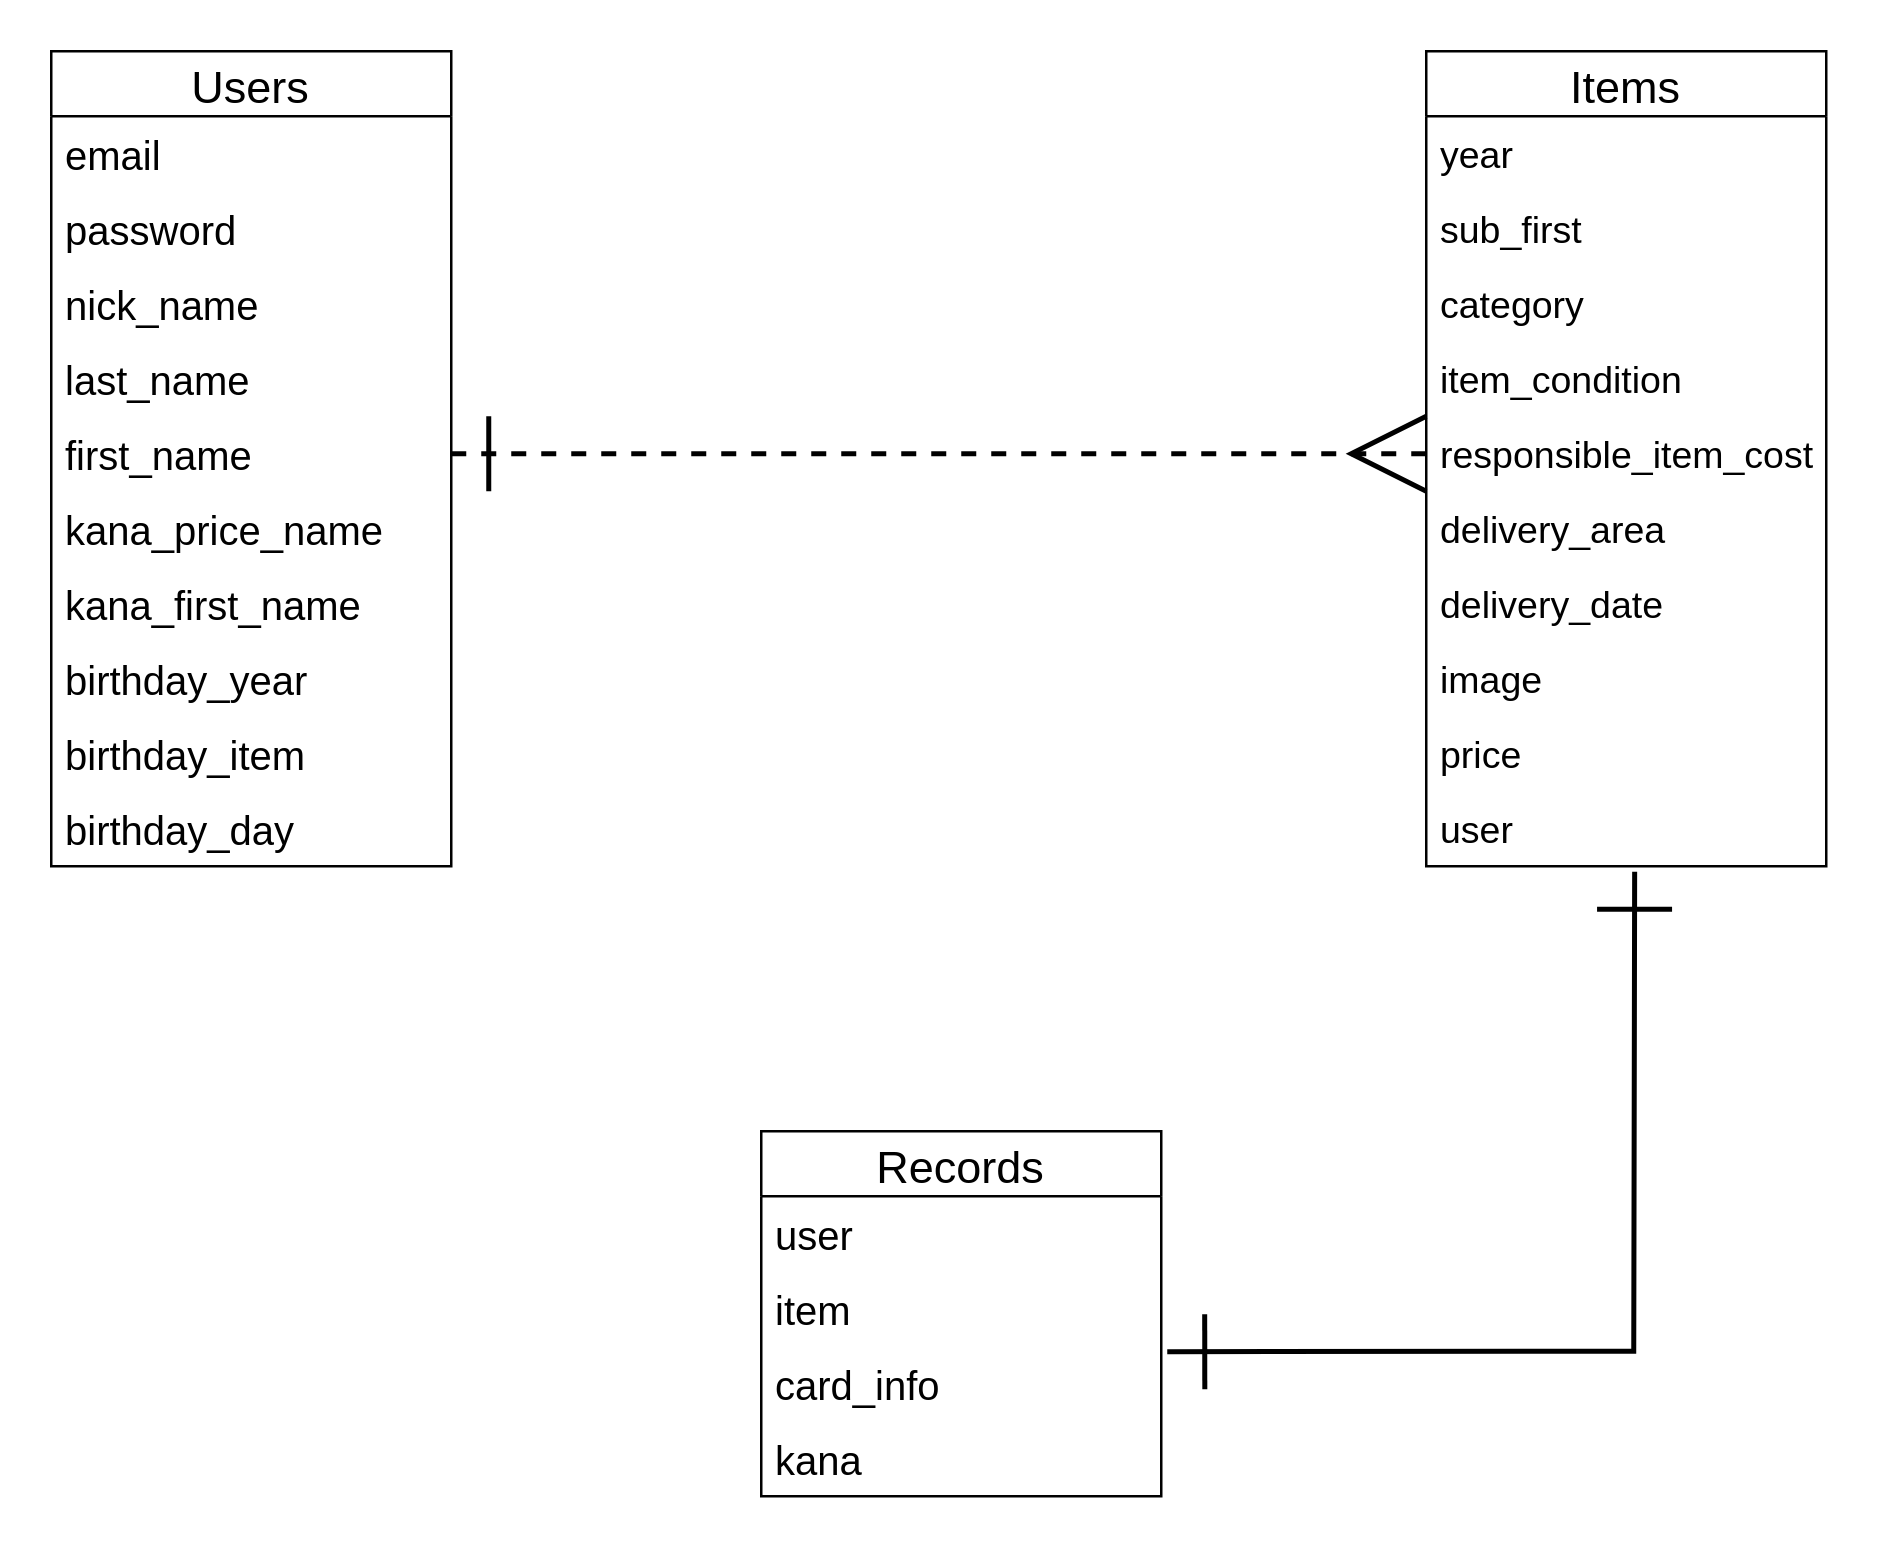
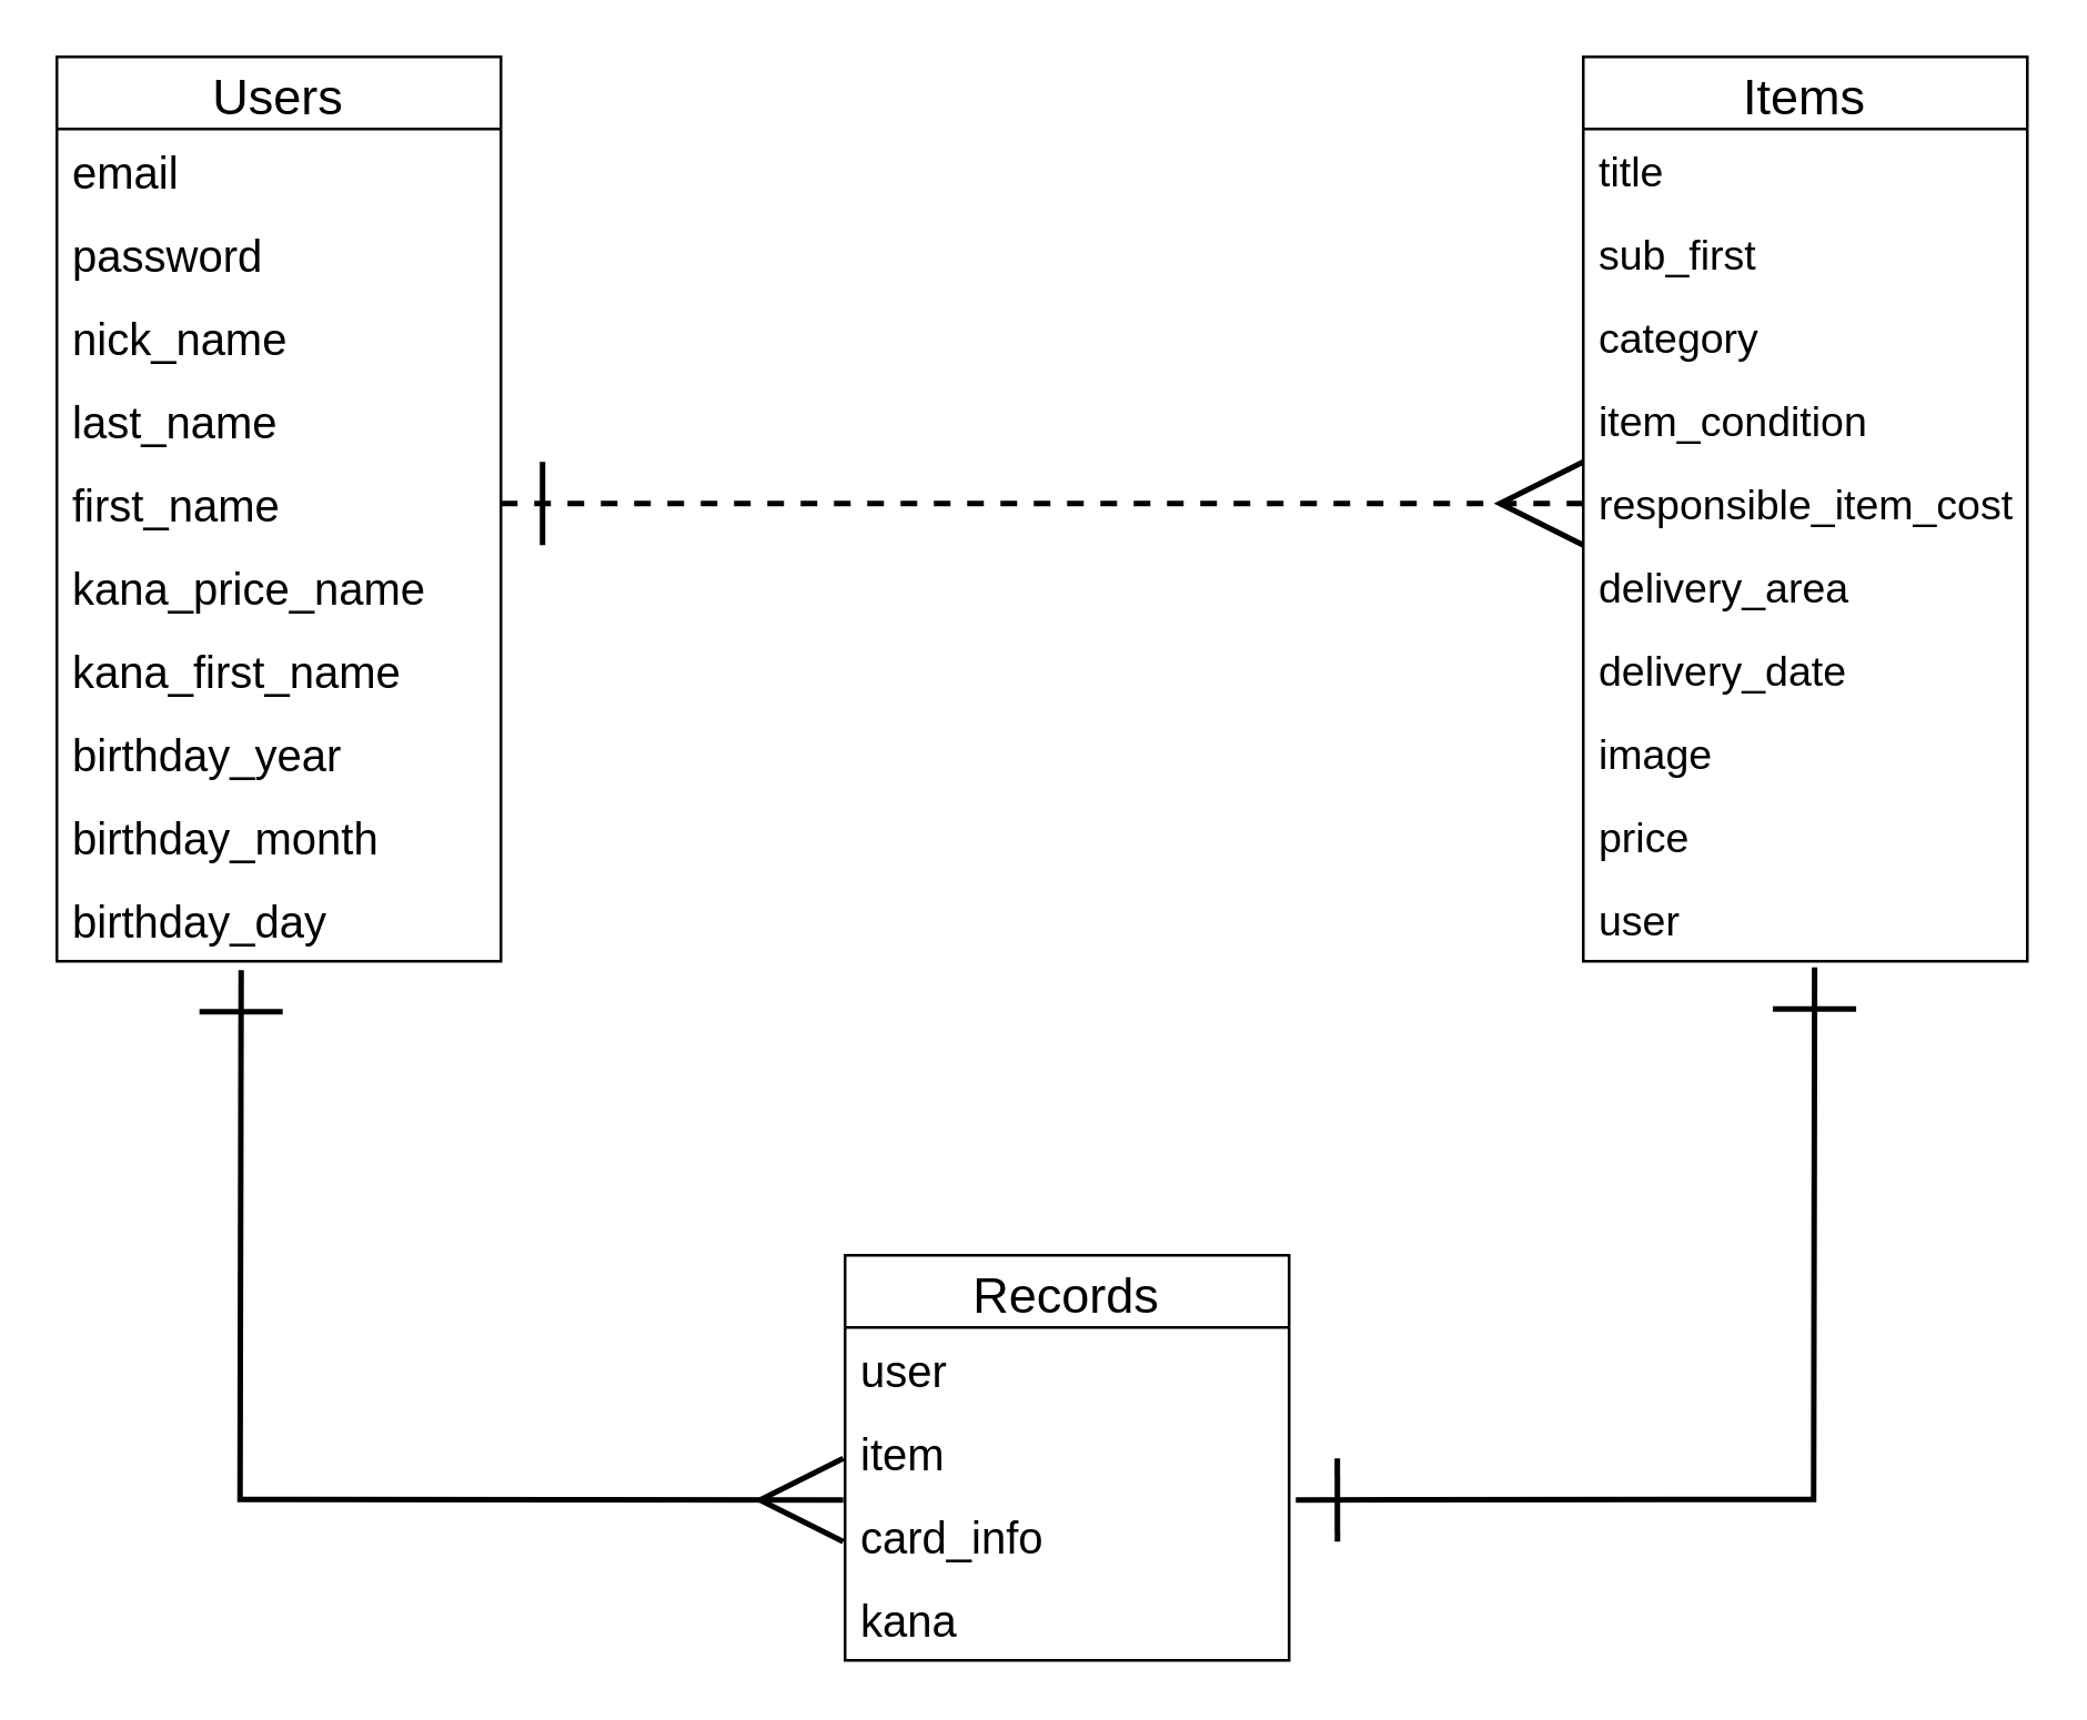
- <mxCell id="3" value="year" style="text;strokeColor=none;fillColor=none;spacingLeft=4;spacingRight=4;overflow=hidden;rotatable=0;points=[[0,0.5],[1,0.5]];portConstraint=eastwest;fontSize=15;" vertex="1" parent="2"><mxGeometry y="26" width="160" height="30" as="geometry" /></mxCell>
+ <mxCell id="3" value="title" style="text;strokeColor=none;fillColor=none;spacingLeft=4;spacingRight=4;overflow=hidden;rotatable=0;points=[[0,0.5],[1,0.5]];portConstraint=eastwest;fontSize=15;" vertex="1" parent="2"><mxGeometry y="26" width="160" height="30" as="geometry" /></mxCell>
- <mxCell id="22" value="birthday_item" style="text;strokeColor=none;fillColor=none;spacingLeft=4;spacingRight=4;overflow=hidden;rotatable=0;points=[[0,0.5],[1,0.5]];portConstraint=eastwest;fontSize=16;align=left;" vertex="1" parent="13"><mxGeometry y="266" width="160" height="30" as="geometry" /></mxCell>
+ <mxCell id="22" value="birthday_month" style="text;strokeColor=none;fillColor=none;spacingLeft=4;spacingRight=4;overflow=hidden;rotatable=0;points=[[0,0.5],[1,0.5]];portConstraint=eastwest;fontSize=16;align=left;" vertex="1" parent="13"><mxGeometry y="266" width="160" height="30" as="geometry" /></mxCell>
+ <mxCell id="30" value="" style="endArrow=ERmany;html=1;rounded=0;strokeWidth=2;fontSize=18;exitX=0.415;exitY=1.107;exitDx=0;exitDy=0;exitPerimeter=0;entryX=-0.004;entryY=0.073;entryDx=0;entryDy=0;entryPerimeter=0;startArrow=ERone;startFill=0;endFill=0;endSize=27;startSize=27;" edge="1" parent="1" source="23" target="28"><mxGeometry relative="1" as="geometry"><mxPoint x="290" y="330" as="sourcePoint" /><mxPoint x="450" y="330" as="targetPoint" /><Array as="points"><mxPoint x="86" y="540" /></Array></mxGeometry></mxCell>
